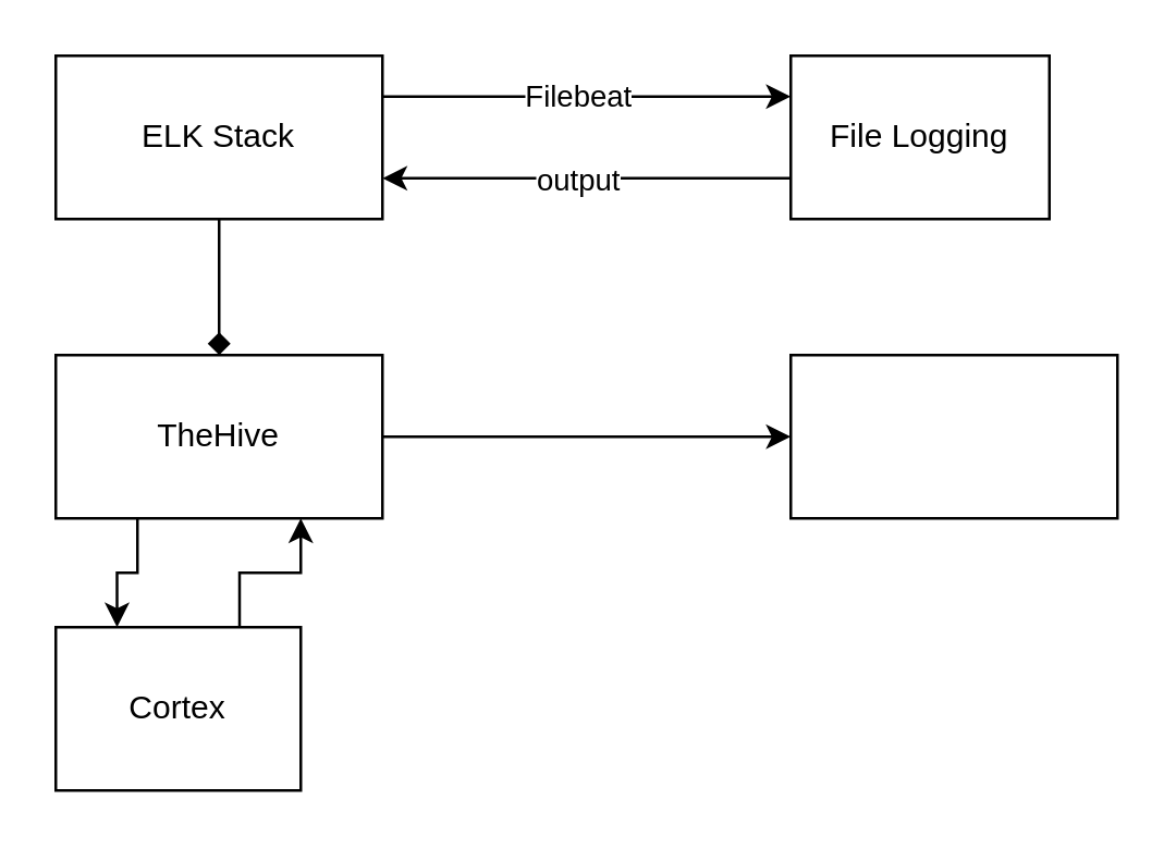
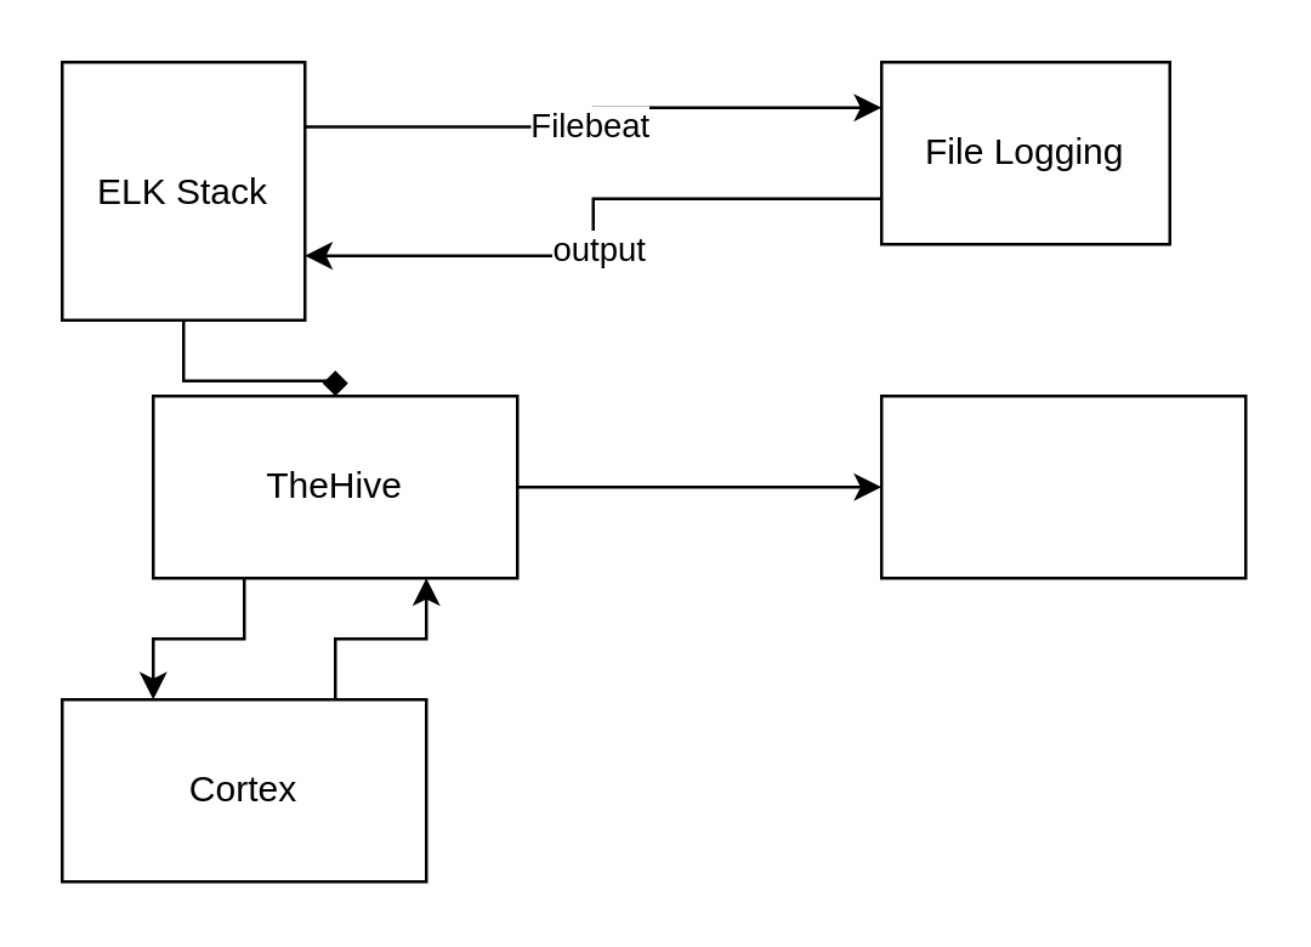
- <mxCell id="5" value="ELK Stack" style="rounded=0;whiteSpace=wrap;html=1;" vertex="1" parent="1"><mxGeometry x="20" y="20" width="120" height="60" as="geometry" /></mxCell>
+ <mxCell id="5" value="ELK Stack" style="rounded=0;whiteSpace=wrap;html=1;" vertex="1" parent="1"><mxGeometry x="20" y="20" width="80" height="85" as="geometry" /></mxCell>
- <mxCell id="8" value="TheHive" style="rounded=0;whiteSpace=wrap;html=1;" vertex="1" parent="1"><mxGeometry x="20" y="130" width="120" height="60" as="geometry" /></mxCell>
+ <mxCell id="8" value="TheHive" style="rounded=0;whiteSpace=wrap;html=1;" vertex="1" parent="1"><mxGeometry x="50" y="130" width="120" height="60" as="geometry" /></mxCell>
- <mxCell id="13" value="Cortex" style="rounded=0;whiteSpace=wrap;html=1;" vertex="1" parent="1"><mxGeometry x="20" y="230" width="90" height="60" as="geometry" /></mxCell>
+ <mxCell id="13" value="Cortex" style="rounded=0;whiteSpace=wrap;html=1;" vertex="1" parent="1"><mxGeometry x="20" y="230" width="120" height="60" as="geometry" /></mxCell>
